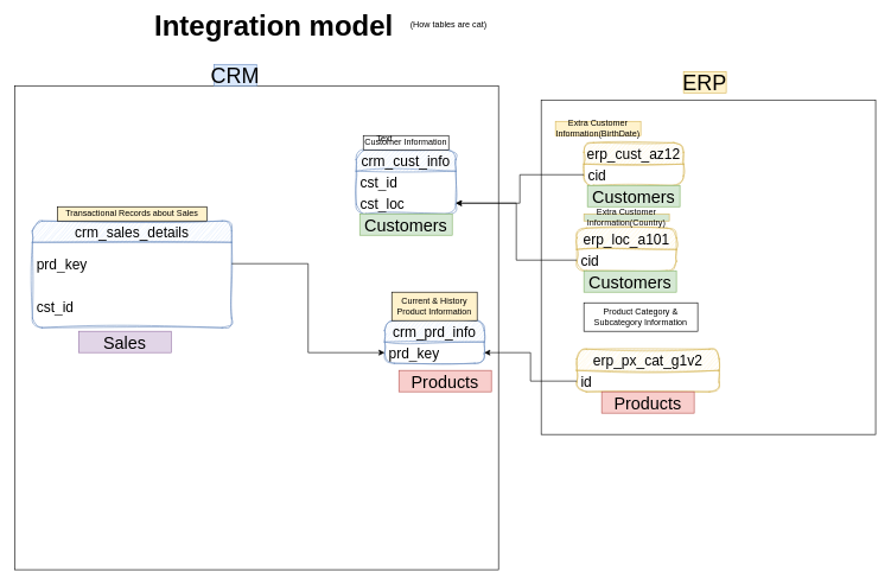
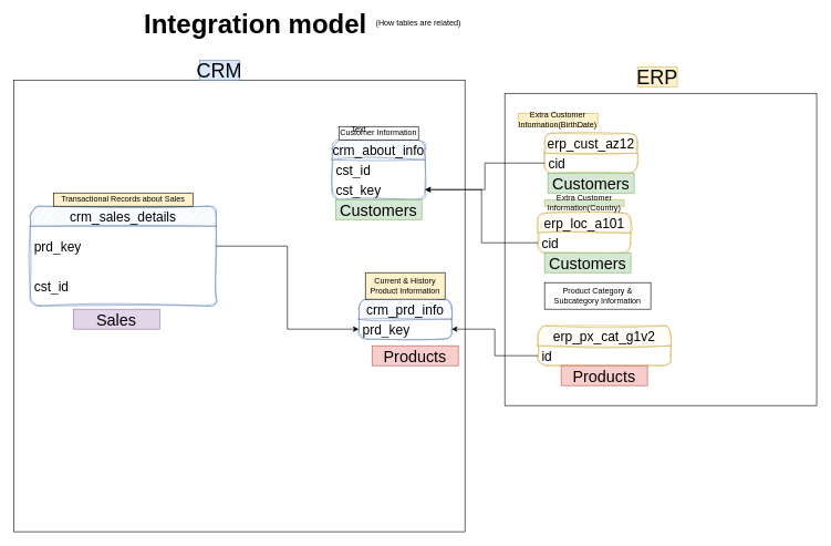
- <mxCell id="10" value="(How tables are cat)" style="text;html=1;align=center;verticalAlign=middle;whiteSpace=wrap;rounded=0;" parent="1" vertex="1"><mxGeometry x="520" y="20" width="220" height="30" as="geometry" /></mxCell>
+ <mxCell id="10" value="(How tables are related)" style="text;html=1;align=center;verticalAlign=middle;whiteSpace=wrap;rounded=0;" parent="1" vertex="1"><mxGeometry x="520" y="20" width="220" height="30" as="geometry" /></mxCell>
- <mxCell id="2" value="crm_cust_info" style="swimlane;fontStyle=0;childLayout=stackLayout;horizontal=1;startSize=30;horizontalStack=0;resizeParent=1;resizeParentMax=0;resizeLast=0;collapsible=1;marginBottom=0;whiteSpace=wrap;html=1;fillColor=#dae8fc;strokeColor=#6c8ebf;rounded=1;sketch=1;curveFitting=1;jiggle=2;swimlaneLine=1;fontSize=20;" parent="1" vertex="1"><mxGeometry x="500" y="210" width="140" height="90" as="geometry" /></mxCell>
+ <mxCell id="2" value="crm_about_info" style="swimlane;fontStyle=0;childLayout=stackLayout;horizontal=1;startSize=30;horizontalStack=0;resizeParent=1;resizeParentMax=0;resizeLast=0;collapsible=1;marginBottom=0;whiteSpace=wrap;html=1;fillColor=#dae8fc;strokeColor=#6c8ebf;rounded=1;sketch=1;curveFitting=1;jiggle=2;swimlaneLine=1;fontSize=20;" parent="1" vertex="1"><mxGeometry x="500" y="210" width="140" height="90" as="geometry" /></mxCell>
- <mxCell id="4" value="cst_loc" style="text;strokeColor=none;fillColor=none;align=left;verticalAlign=middle;spacingLeft=4;spacingRight=4;overflow=hidden;points=[[0,0.5],[1,0.5]];portConstraint=eastwest;rotatable=0;whiteSpace=wrap;html=1;fontSize=20;" parent="2" vertex="1"><mxGeometry y="60" width="140" height="30" as="geometry" /></mxCell>
+ <mxCell id="4" value="cst_key" style="text;strokeColor=none;fillColor=none;align=left;verticalAlign=middle;spacingLeft=4;spacingRight=4;overflow=hidden;points=[[0,0.5],[1,0.5]];portConstraint=eastwest;rotatable=0;whiteSpace=wrap;html=1;fontSize=20;" parent="2" vertex="1"><mxGeometry y="60" width="140" height="30" as="geometry" /></mxCell>
